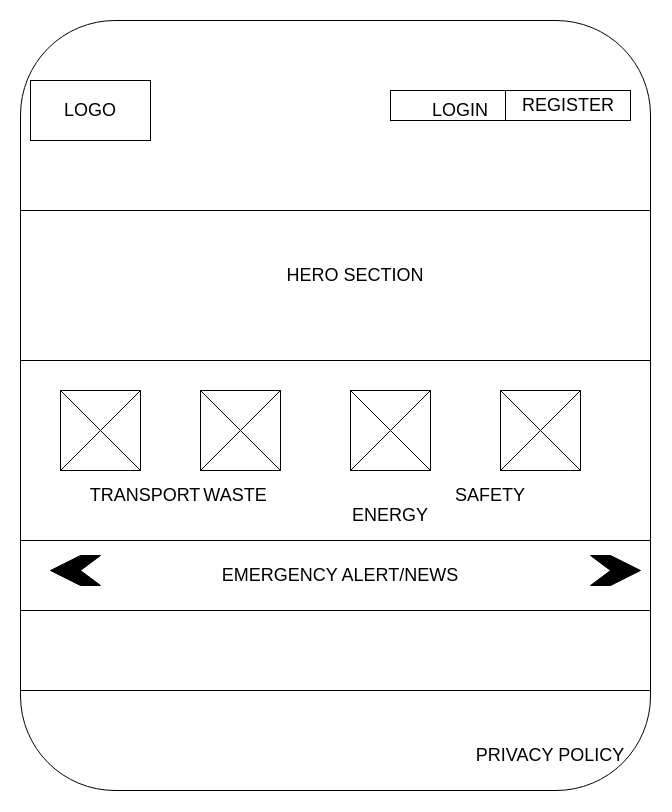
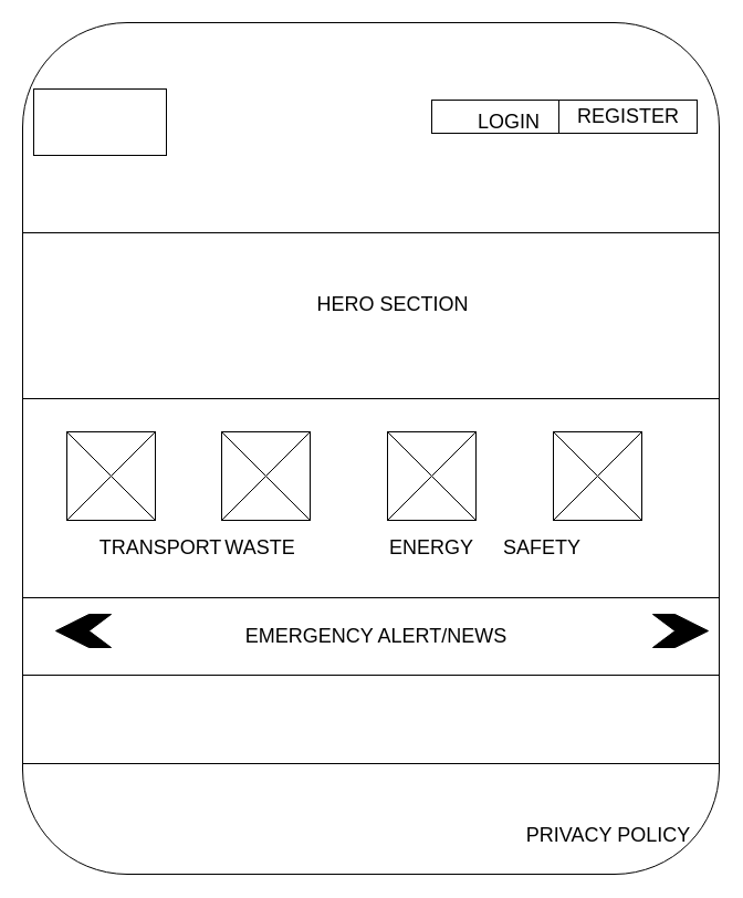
- <mxCell id="22" value="&lt;font style=&quot;font-size: 18px;&quot;&gt;LOGO&lt;/font&gt;" style="text;html=1;strokeColor=none;fillColor=none;align=center;verticalAlign=middle;whiteSpace=wrap;rounded=0;" parent="1" vertex="1"><mxGeometry x="40" y="95" width="100" height="30" as="geometry" /></mxCell>
- <mxCell id="28" value="ENERGY" style="text;html=1;strokeColor=none;fillColor=none;align=center;verticalAlign=middle;whiteSpace=wrap;rounded=0;fontSize=18;" parent="1" vertex="1"><mxGeometry x="360" y="500" width="60" height="30" as="geometry" /></mxCell>
+ <mxCell id="28" value="ENERGY" style="text;html=1;strokeColor=none;fillColor=none;align=center;verticalAlign=middle;whiteSpace=wrap;rounded=0;fontSize=18;" parent="1" vertex="1"><mxGeometry x="360" y="480" width="60" height="30" as="geometry" /></mxCell>
